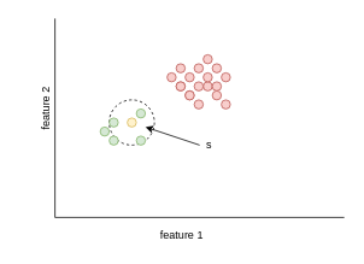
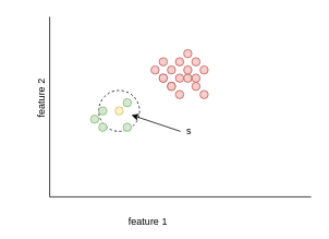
- <mxCell id="31" value="feature 1" style="text;html=1;align=center;verticalAlign=middle;resizable=0;points=[];autosize=1;" vertex="1" parent="1"><mxGeometry x="170" y="250" width="60" height="20" as="geometry" /></mxCell>
+ <mxCell id="31" value="feature 1" style="text;html=1;align=center;verticalAlign=middle;resizable=0;points=[];autosize=1;" vertex="1" parent="1"><mxGeometry x="150" y="260" width="60" height="20" as="geometry" /></mxCell>
